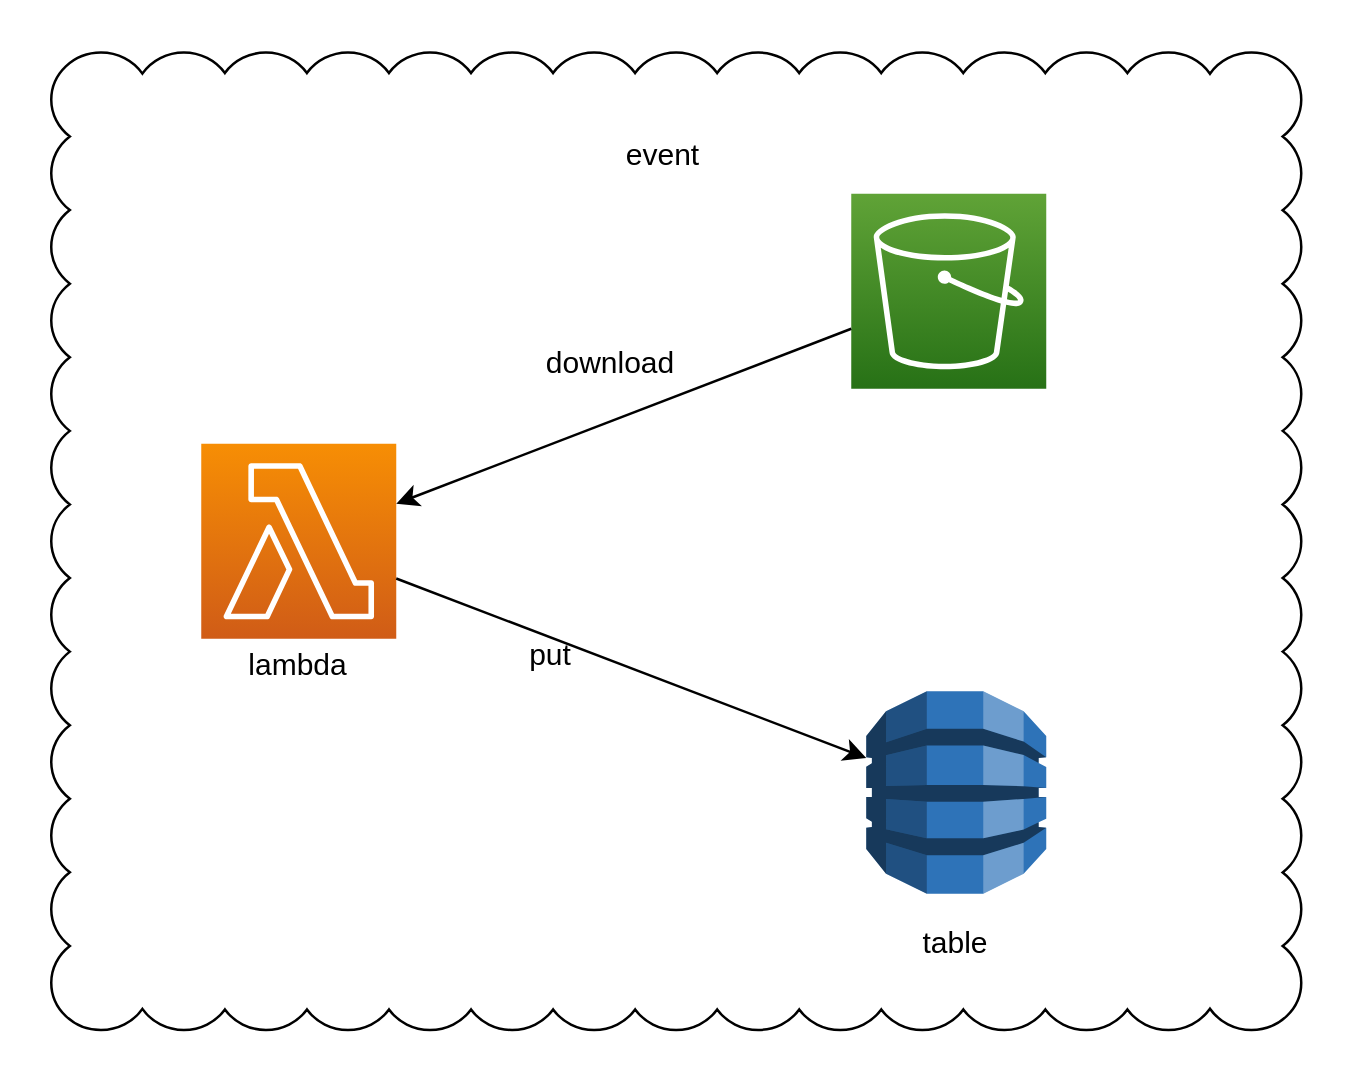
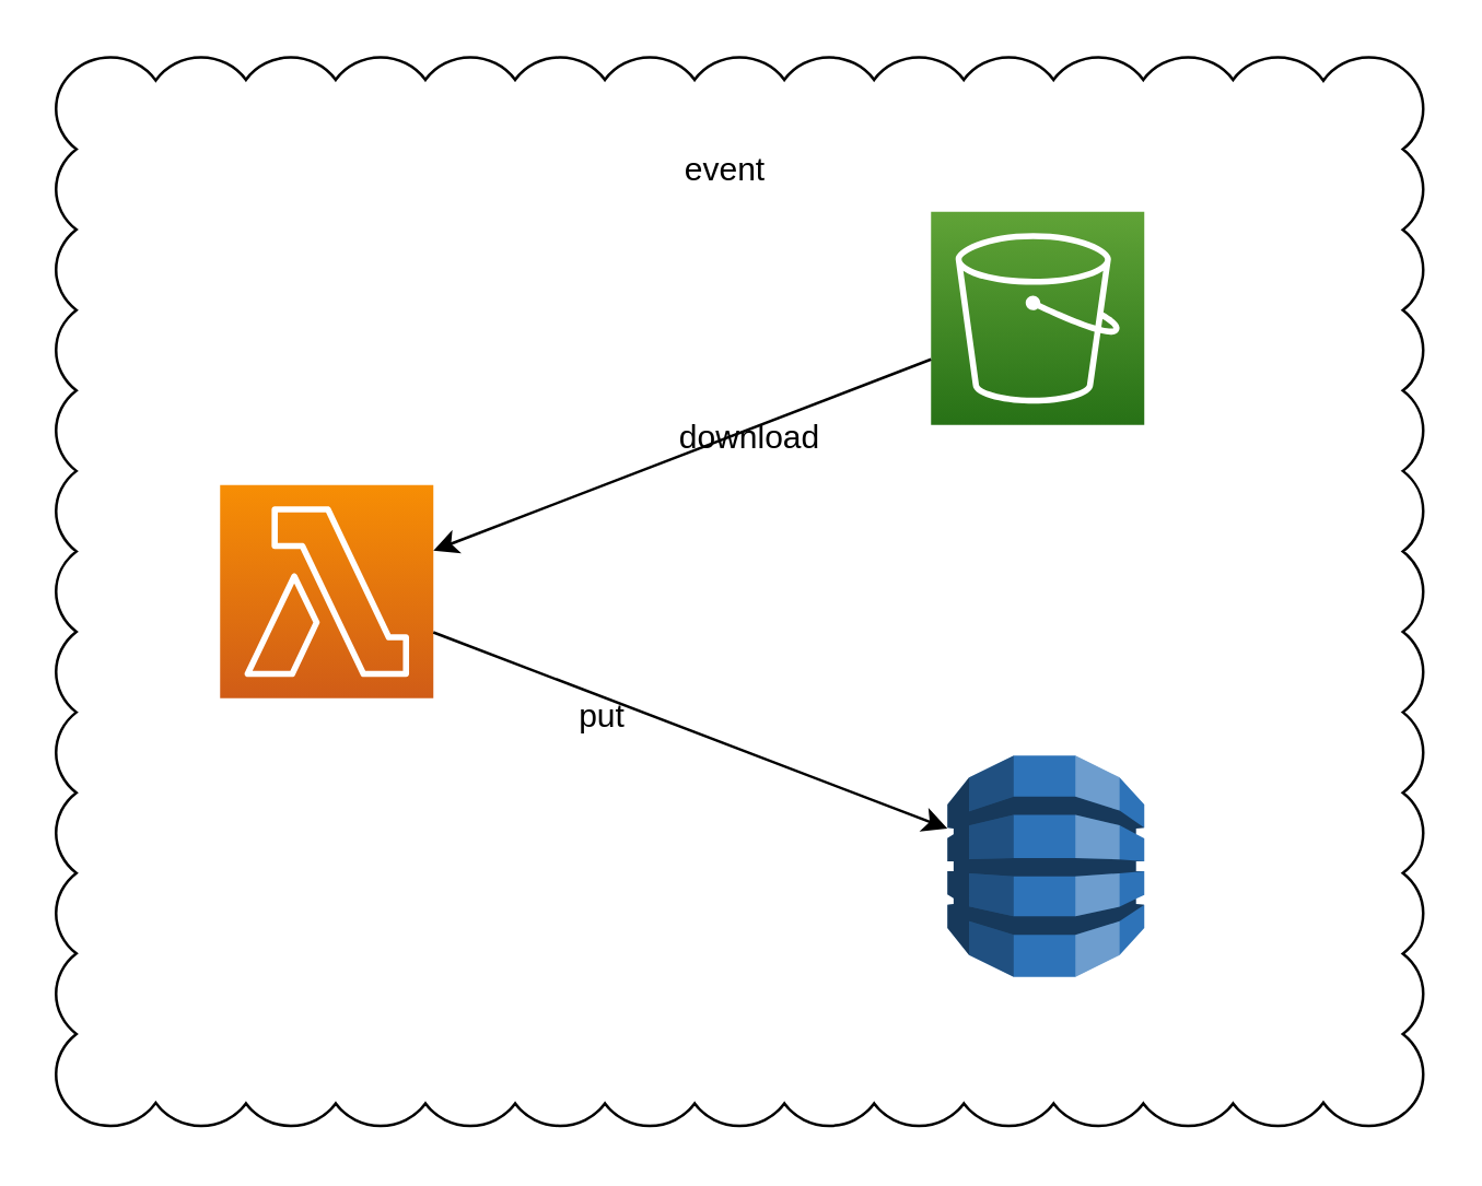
- <mxCell id="9" value="download" style="text;html=1;strokeColor=none;fillColor=none;align=center;verticalAlign=middle;whiteSpace=wrap;rounded=0;" vertex="1" parent="1"><mxGeometry x="224" y="135" width="40" height="20" as="geometry" /></mxCell>
+ <mxCell id="9" value="download" style="text;html=1;strokeColor=none;fillColor=none;align=center;verticalAlign=middle;whiteSpace=wrap;rounded=0;" vertex="1" parent="1"><mxGeometry x="254" y="150" width="40" height="20" as="geometry" /></mxCell>
- <mxCell id="12" value="lambda" style="text;html=1;strokeColor=none;fillColor=none;align=center;verticalAlign=middle;whiteSpace=wrap;rounded=0;" vertex="1" parent="1"><mxGeometry x="99" y="256" width="40" height="20" as="geometry" /></mxCell>
- <mxCell id="11" value="table" style="text;html=1;strokeColor=none;fillColor=none;align=center;verticalAlign=middle;whiteSpace=wrap;rounded=0;" vertex="1" parent="1"><mxGeometry x="362" y="367" width="40" height="20" as="geometry" /></mxCell>
